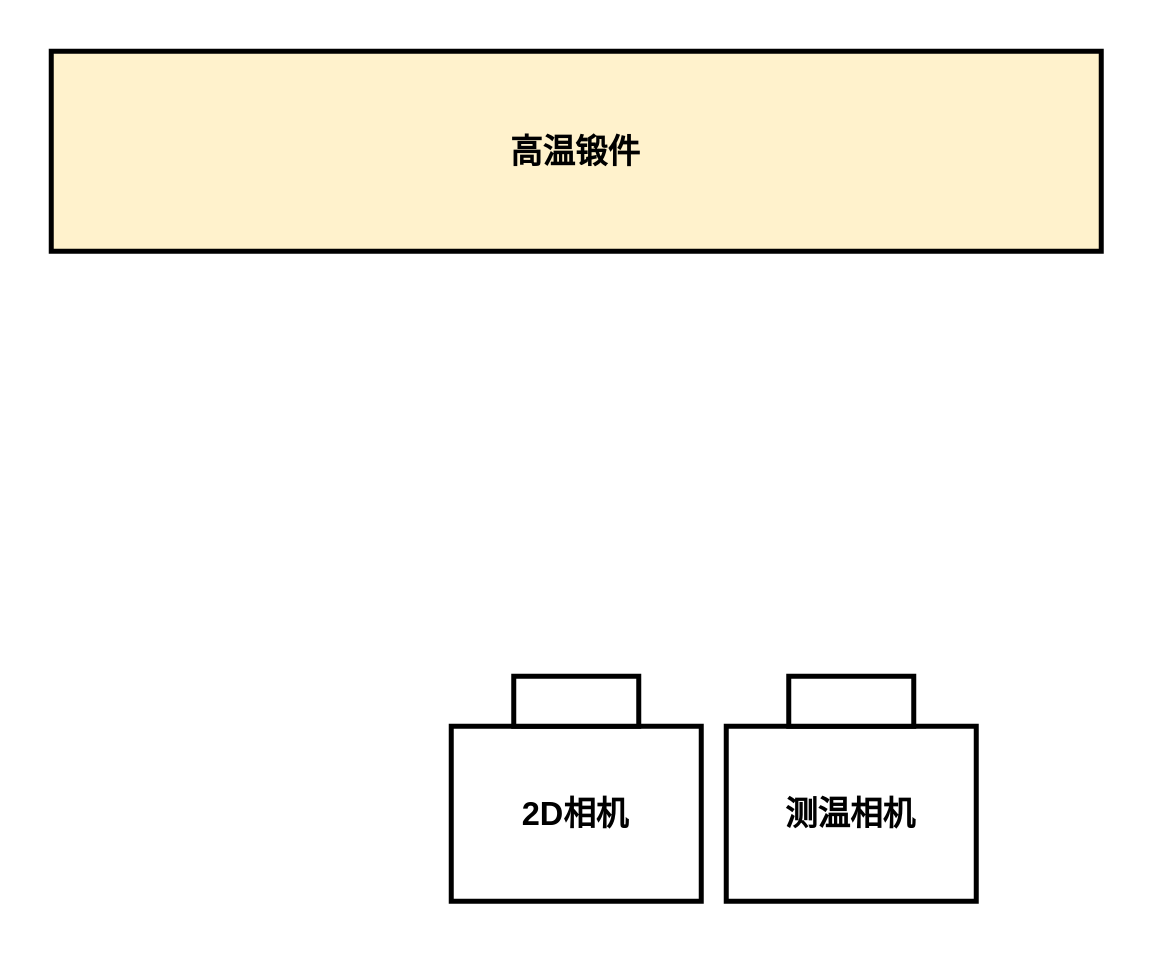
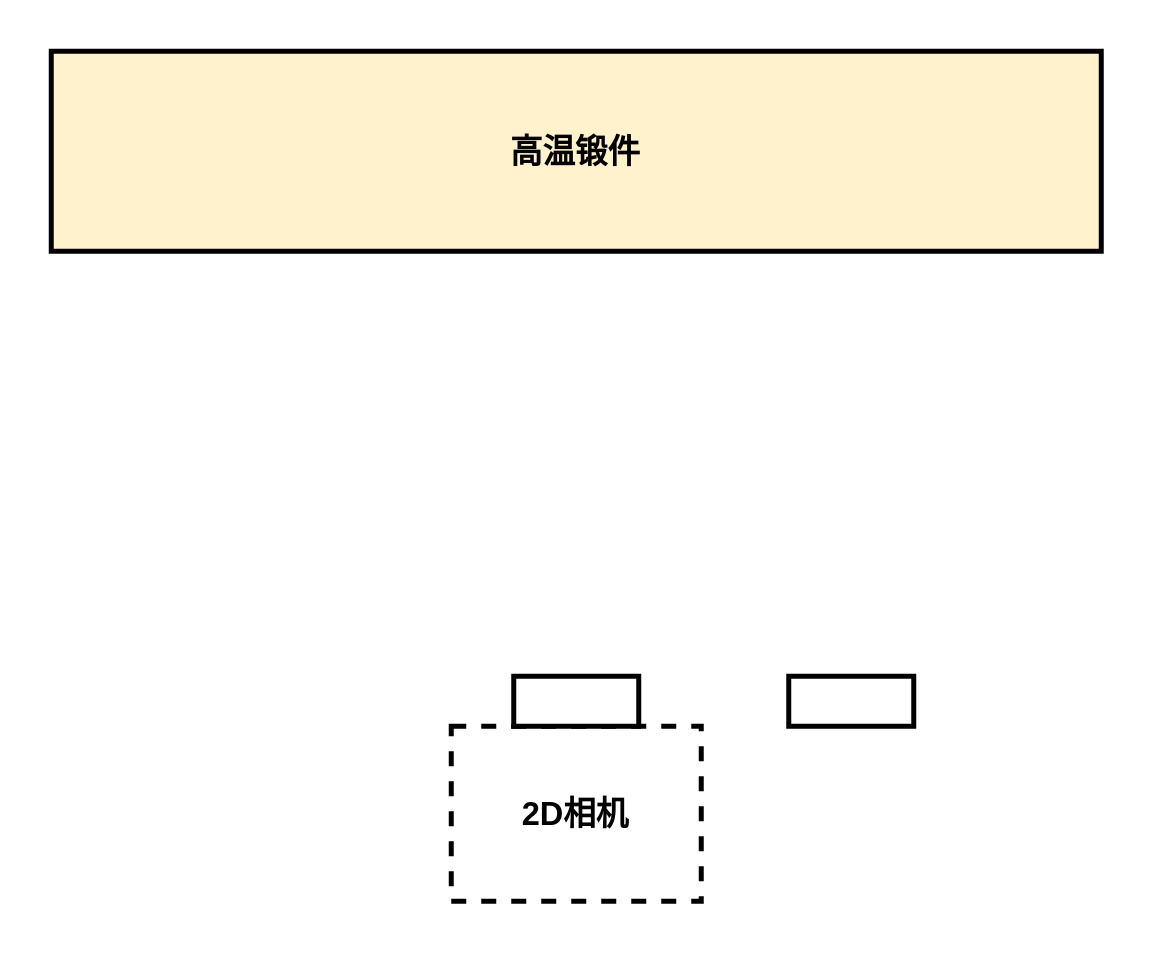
- <mxCell id="3" value="&lt;span style=&quot;font-size: 13px;&quot;&gt;&lt;b&gt;2D相机&lt;/b&gt;&lt;/span&gt;" style="rounded=0;whiteSpace=wrap;html=1;strokeWidth=2;" vertex="1" parent="1"><mxGeometry x="180" y="290" width="100" height="70" as="geometry" /></mxCell>
+ <mxCell id="3" value="&lt;span style=&quot;font-size: 13px;&quot;&gt;&lt;b&gt;2D相机&lt;/b&gt;&lt;/span&gt;" style="rounded=0;whiteSpace=wrap;html=1;strokeWidth=2;dashed=1;" vertex="1" parent="1"><mxGeometry x="180" y="290" width="100" height="70" as="geometry" /></mxCell>
- <mxCell id="5" value="&lt;span style=&quot;font-size: 13px;&quot;&gt;&lt;b&gt;测温相机&lt;/b&gt;&lt;/span&gt;" style="rounded=0;whiteSpace=wrap;html=1;strokeWidth=2;" vertex="1" parent="1"><mxGeometry x="290" y="290" width="100" height="70" as="geometry" /></mxCell>
